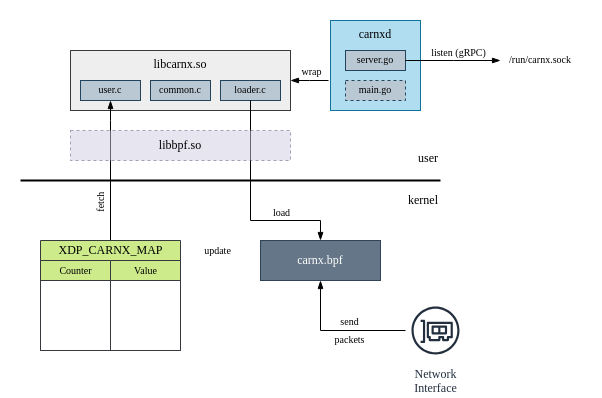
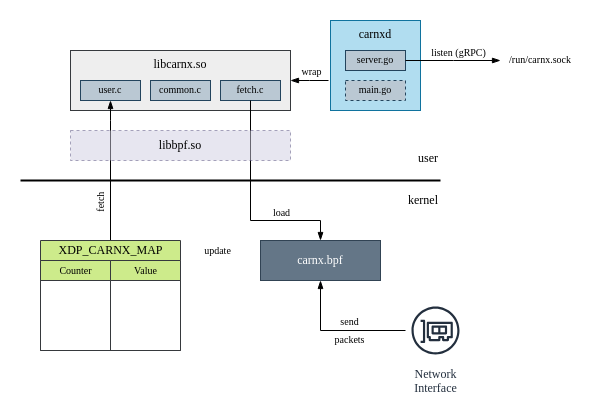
- <mxCell id="8" value="&lt;font style=&quot;font-size: 10px&quot;&gt;loader.c&lt;/font&gt;" style="rounded=0;whiteSpace=wrap;html=1;fillColor=#bac8d3;strokeColor=#23445d;fontFamily=IBM Plex Mono;FType=g;verticalAlign=middle;spacingBottom=2;fontColor=#000000;" vertex="1" parent="1"><mxGeometry x="220" y="80" width="60" height="20" as="geometry" /></mxCell>
+ <mxCell id="8" value="&lt;font style=&quot;font-size: 10px&quot;&gt;fetch.c&lt;/font&gt;" style="rounded=0;whiteSpace=wrap;html=1;fillColor=#bac8d3;strokeColor=#23445d;fontFamily=IBM Plex Mono;FType=g;verticalAlign=middle;spacingBottom=2;fontColor=#000000;" vertex="1" parent="1"><mxGeometry x="220" y="80" width="60" height="20" as="geometry" /></mxCell>
